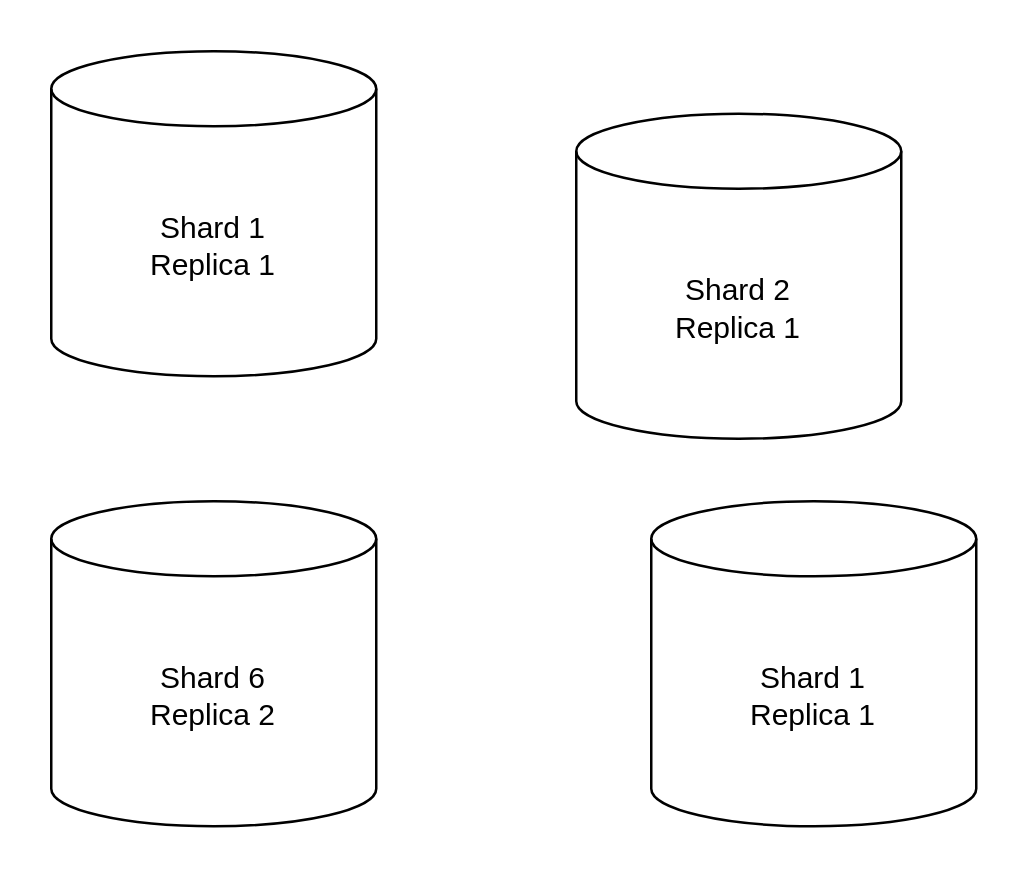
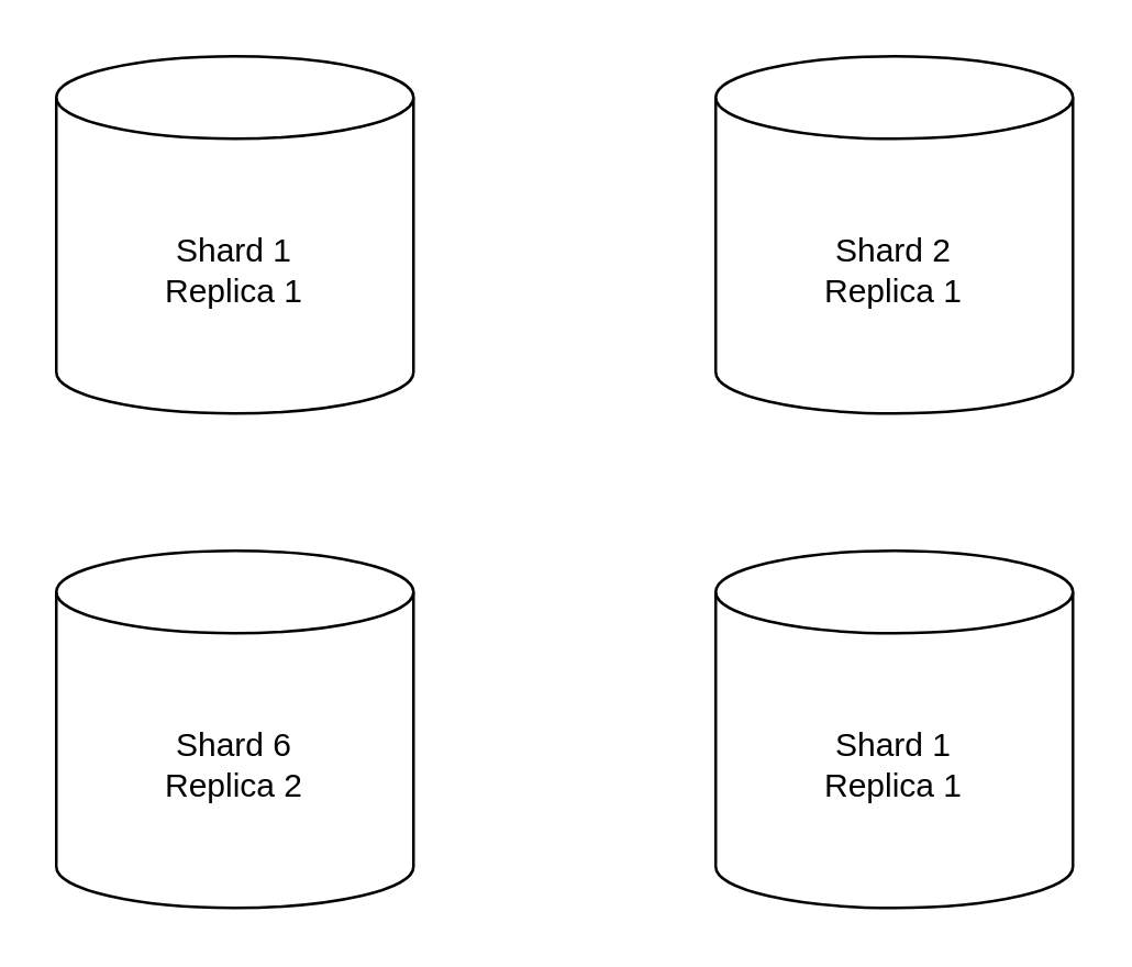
- <mxCell id="3" value="Shard 2&lt;br&gt;Replica 1" style="shape=cylinder3;whiteSpace=wrap;html=1;boundedLbl=1;backgroundOutline=1;size=15;" vertex="1" parent="1"><mxGeometry x="230" y="45" width="130" height="130" as="geometry" /></mxCell>
+ <mxCell id="3" value="Shard 2&lt;br&gt;Replica 1" style="shape=cylinder3;whiteSpace=wrap;html=1;boundedLbl=1;backgroundOutline=1;size=15;" vertex="1" parent="1"><mxGeometry x="260" y="20" width="130" height="130" as="geometry" /></mxCell>
